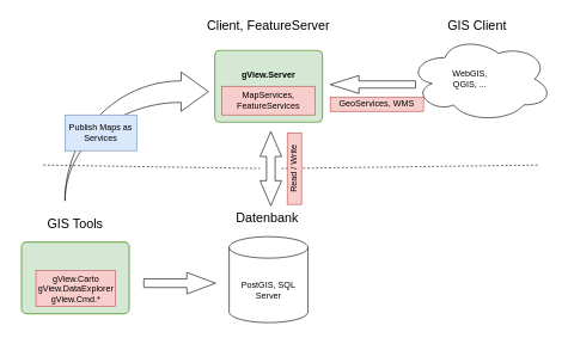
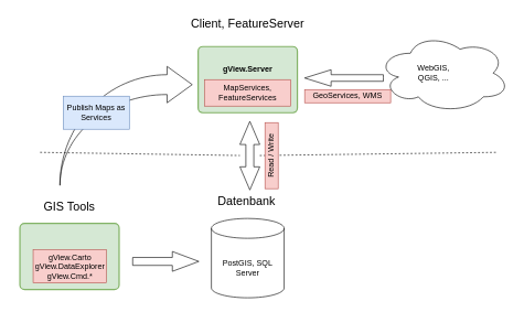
- <mxCell id="18" value="&lt;font style=&quot;font-size: 18px;&quot;&gt;GIS Client&lt;/font&gt;" style="text;html=1;align=center;verticalAlign=middle;whiteSpace=wrap;rounded=0;" vertex="1" parent="16"><mxGeometry x="40" width="110" height="30" as="geometry" /></mxCell>
- <mxCell id="30" value="Publish Maps as Services" style="text;html=1;align=center;verticalAlign=middle;whiteSpace=wrap;rounded=0;fillColor=#dae8fc;strokeColor=#6c8ebf;" vertex="1" parent="1"><mxGeometry x="90" y="160" width="100" height="50" as="geometry" /></mxCell>
+ <mxCell id="30" value="Publish Maps as Services" style="text;html=1;align=center;verticalAlign=middle;whiteSpace=wrap;rounded=0;fillColor=#dae8fc;strokeColor=#6c8ebf;" vertex="1" parent="1"><mxGeometry x="95" y="145" width="100" height="50" as="geometry" /></mxCell>
